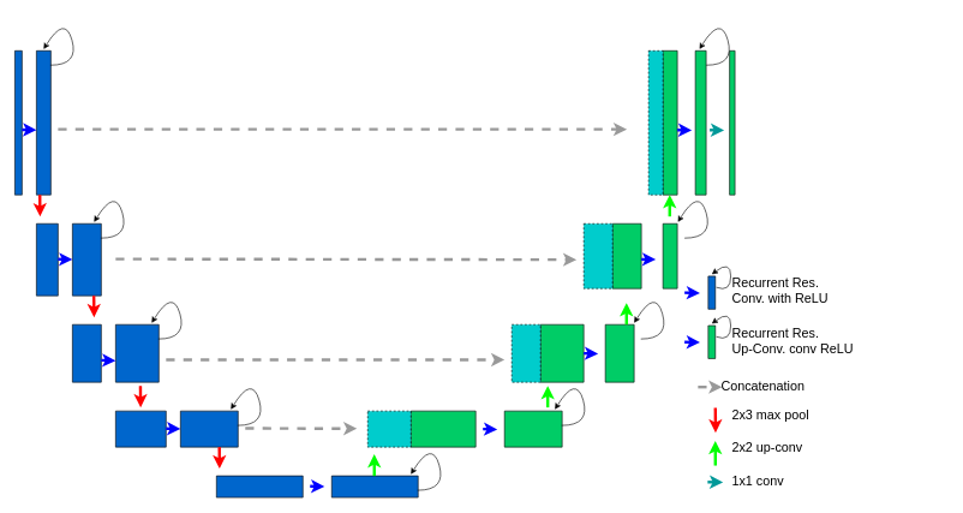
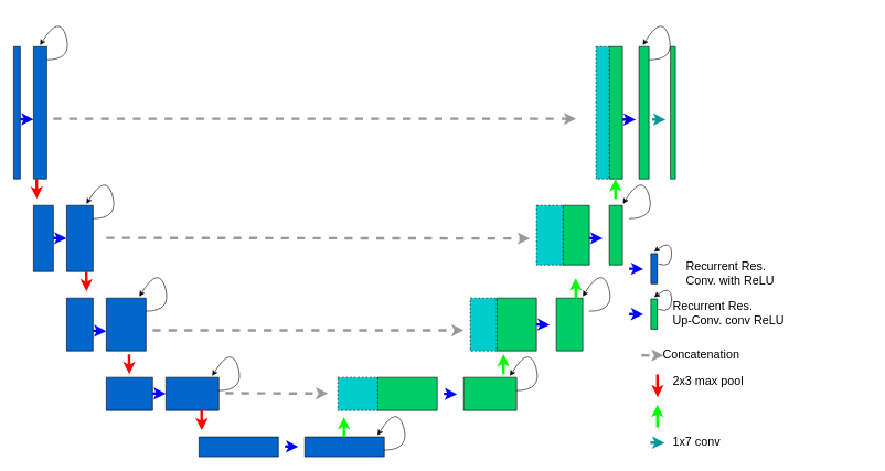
- <mxCell id="72" value="Recurrent Res. &lt;br&gt;Conv. with ReLU" style="text;html=1;resizable=0;autosize=1;align=left;verticalAlign=middle;points=[];fillColor=none;strokeColor=none;rounded=0;dashed=1;fontSize=18;" parent="56" vertex="1"><mxGeometry x="64.167" y="19.286" width="150" height="50" as="geometry" /></mxCell>
+ <mxCell id="72" value="Recurrent Res. &lt;br&gt;Conv. with ReLU" style="text;html=1;resizable=0;autosize=1;align=left;verticalAlign=middle;points=[];fillColor=none;strokeColor=none;rounded=0;dashed=1;fontSize=18;" parent="56" vertex="1"><mxGeometry x="84.167" y="29.286" width="150" height="50" as="geometry" /></mxCell>
- <mxCell id="62" value="2x2 up-conv" style="text;html=1;resizable=0;autosize=1;align=left;verticalAlign=middle;points=[];fillColor=none;strokeColor=none;rounded=0;dashed=1;fontSize=18;" parent="56" vertex="1"><mxGeometry x="64.167" y="246.429" width="110" height="30" as="geometry" /></mxCell>
- <mxCell id="63" value="1x1 conv" style="text;html=1;resizable=0;autosize=1;align=left;verticalAlign=middle;points=[];fillColor=none;strokeColor=none;rounded=0;dashed=1;fontSize=18;" parent="56" vertex="1"><mxGeometry x="64.167" y="292.143" width="90" height="30" as="geometry" /></mxCell>
+ <mxCell id="63" value="1x7 conv" style="text;html=1;resizable=0;autosize=1;align=left;verticalAlign=middle;points=[];fillColor=none;strokeColor=none;rounded=0;dashed=1;fontSize=18;" parent="56" vertex="1"><mxGeometry x="64.167" y="292.143" width="90" height="30" as="geometry" /></mxCell>
